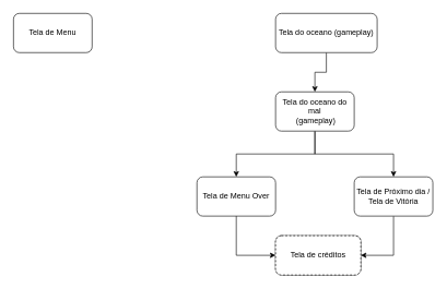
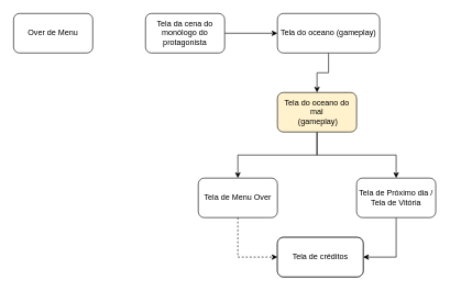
- <mxCell id="2" value="Tela de Menu" style="rounded=1;whiteSpace=wrap;html=1;" vertex="1" parent="1"><mxGeometry x="20" y="20" width="120" height="60" as="geometry" /></mxCell>
+ <mxCell id="2" value="Over de Menu" style="rounded=1;whiteSpace=wrap;html=1;" vertex="1" parent="1"><mxGeometry x="20" y="20" width="120" height="60" as="geometry" /></mxCell>
+ <mxCell id="5" value="Tela da cena do monólogo do protagonista" style="rounded=1;whiteSpace=wrap;html=1;" vertex="1" parent="1"><mxGeometry x="220" y="20" width="120" height="60" as="geometry" /></mxCell>
+ <mxCell id="4" style="edgeStyle=orthogonalEdgeStyle;rounded=0;orthogonalLoop=1;jettySize=auto;html=1;" edge="1" parent="1" source="5" target="7"><mxGeometry relative="1" as="geometry" /></mxCell>
- <mxCell id="10" value="&lt;div&gt;Tela do oceano do mal&lt;/div&gt;&lt;div&gt;&amp;nbsp;(gameplay)&lt;/div&gt;" style="rounded=1;whiteSpace=wrap;html=1;" vertex="1" parent="1"><mxGeometry x="420" y="140" width="120" height="60" as="geometry" /></mxCell>
+ <mxCell id="10" value="&lt;div&gt;Tela do oceano do mal&lt;/div&gt;&lt;div&gt;&amp;nbsp;(gameplay)&lt;/div&gt;" style="rounded=1;whiteSpace=wrap;html=1;fillColor=#fff2cc;" vertex="1" parent="1"><mxGeometry x="420" y="140" width="120" height="60" as="geometry" /></mxCell>
- <mxCell id="15" style="edgeStyle=orthogonalEdgeStyle;rounded=0;orthogonalLoop=1;jettySize=auto;html=1;entryX=0;entryY=0.5;entryDx=0;entryDy=0;" edge="1" parent="1" source="3" target="14"><mxGeometry relative="1" as="geometry" /></mxCell>
+ <mxCell id="15" style="edgeStyle=orthogonalEdgeStyle;rounded=0;orthogonalLoop=1;jettySize=auto;html=1;entryX=0;entryY=0.5;entryDx=0;entryDy=0;dashed=1;" edge="1" parent="1" source="3" target="14"><mxGeometry relative="1" as="geometry" /></mxCell>
- <mxCell id="14" value="Tela de créditos" style="rounded=1;whiteSpace=wrap;html=1;dashed=1;" vertex="1" parent="1"><mxGeometry x="420" y="360" width="130" height="60" as="geometry" /></mxCell>
+ <mxCell id="14" value="Tela de créditos" style="rounded=1;whiteSpace=wrap;html=1;" vertex="1" parent="1"><mxGeometry x="420" y="360" width="130" height="60" as="geometry" /></mxCell>
